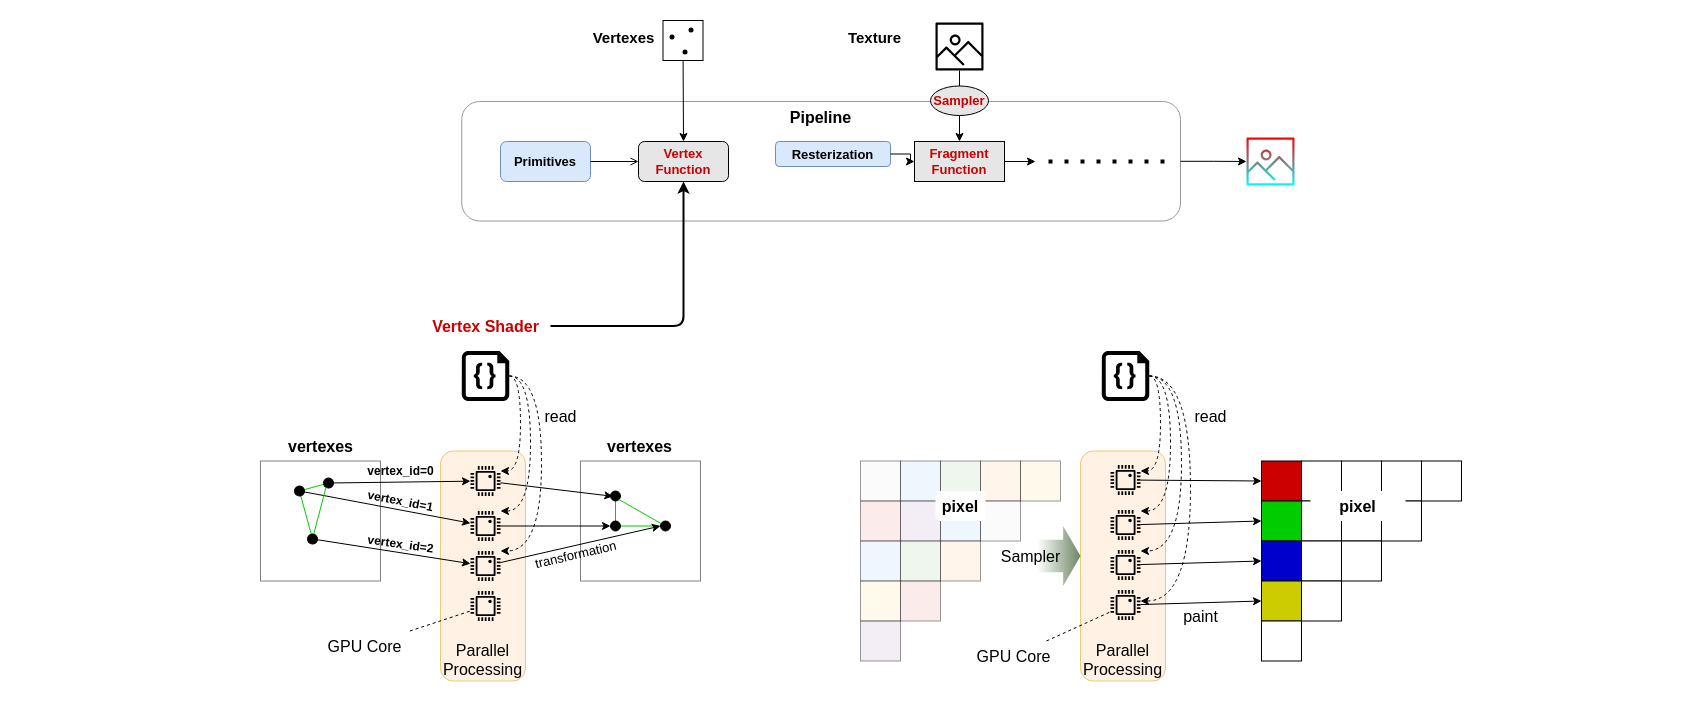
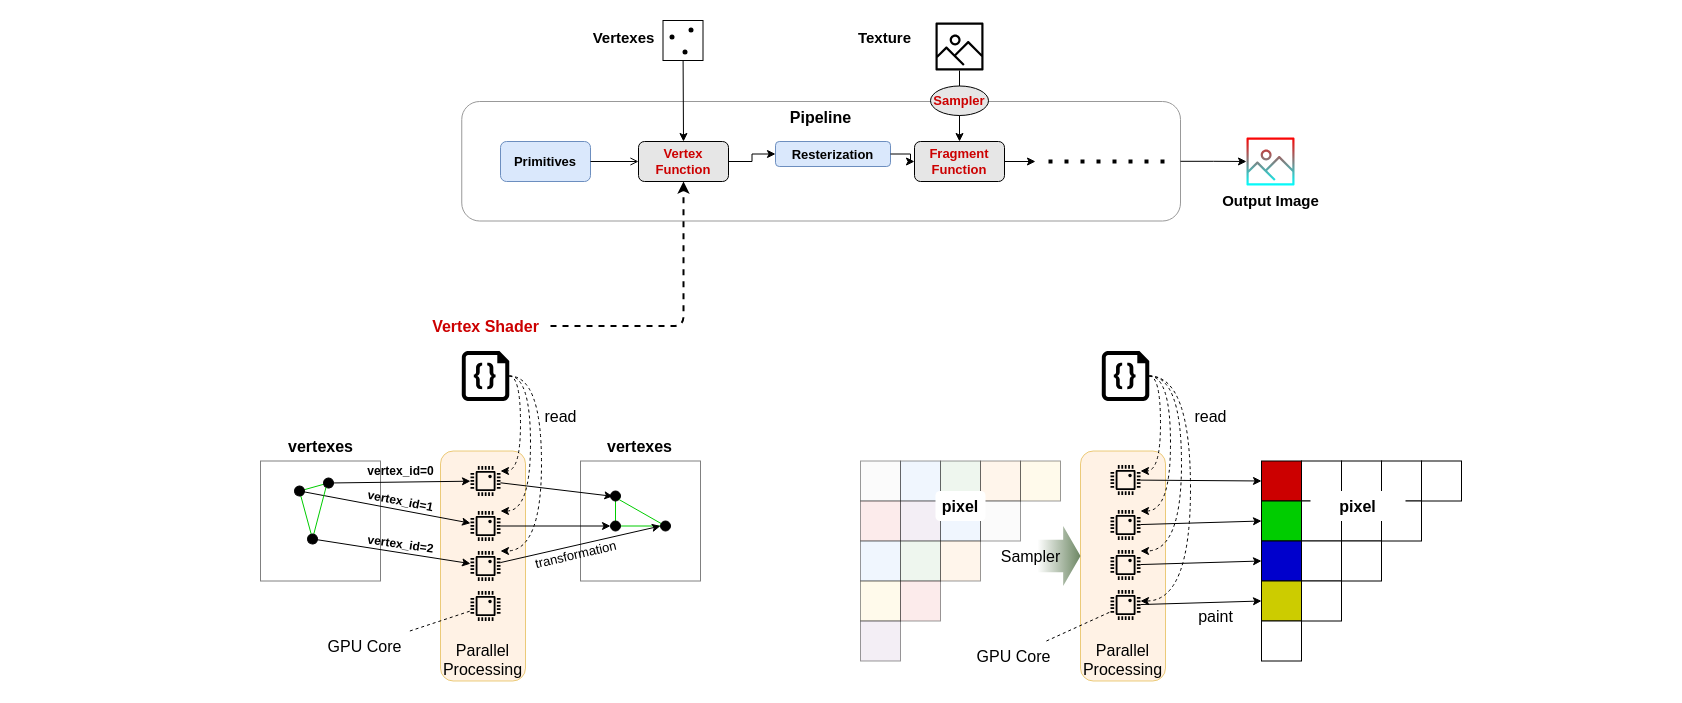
- <mxCell id="100" value="Texture" style="text;html=1;align=center;verticalAlign=middle;resizable=0;points=[];autosize=1;strokeColor=none;fillColor=none;fontStyle=1;fontSize=15;" parent="1" vertex="1"><mxGeometry x="834" y="22" width="80" height="30" as="geometry" /></mxCell>
+ <mxCell id="100" value="Texture" style="text;html=1;align=center;verticalAlign=middle;resizable=0;points=[];autosize=1;strokeColor=none;fillColor=none;fontStyle=1;fontSize=15;" parent="1" vertex="1"><mxGeometry x="844" y="22" width="80" height="30" as="geometry" /></mxCell>
+ <mxCell id="112" style="edgeStyle=orthogonalEdgeStyle;rounded=0;orthogonalLoop=1;jettySize=auto;html=1;entryX=0;entryY=0.5;entryDx=0;entryDy=0;" parent="1" source="113" target="115" edge="1"><mxGeometry relative="1" as="geometry" /></mxCell>
- <mxCell id="117" value="&lt;span style=&quot;font-size: 13px;&quot;&gt;Fragment&lt;br&gt;Function&lt;br&gt;&lt;/span&gt;" style="whiteSpace=wrap;html=1;fontStyle=1;fontSize=13;fillColor=#E6E6E6;fontColor=#CC0000;strokeColor=default;rounded=0;" parent="1" vertex="1"><mxGeometry x="914" y="141" width="90" height="40" as="geometry" /></mxCell>
+ <mxCell id="117" value="&lt;span style=&quot;font-size: 13px;&quot;&gt;Fragment&lt;br&gt;Function&lt;br&gt;&lt;/span&gt;" style="rounded=1;whiteSpace=wrap;html=1;fontStyle=1;fontSize=13;fillColor=#E6E6E6;fontColor=#CC0000;strokeColor=default;" parent="1" vertex="1"><mxGeometry x="914" y="141" width="90" height="40" as="geometry" /></mxCell>
+ <mxCell id="108" value="Output Image" style="text;html=1;align=center;verticalAlign=middle;resizable=0;points=[];autosize=1;strokeColor=none;fillColor=none;fontStyle=1;fontSize=15;" parent="1" vertex="1"><mxGeometry x="1210" y="185" width="120" height="30" as="geometry" /></mxCell>
- <mxCell id="50" style="rounded=1;orthogonalLoop=1;jettySize=auto;html=1;strokeWidth=2;edgeStyle=orthogonalEdgeStyle;entryX=0.5;entryY=1;entryDx=0;entryDy=0;shadow=0;dashed=0;" parent="1" source="10" target="113" edge="1"><mxGeometry relative="1" as="geometry"><mxPoint x="730" y="190.5" as="targetPoint" /><mxPoint x="560" y="330.5" as="sourcePoint" /></mxGeometry></mxCell>
+ <mxCell id="50" style="rounded=1;orthogonalLoop=1;jettySize=auto;html=1;strokeWidth=2;edgeStyle=orthogonalEdgeStyle;entryX=0.5;entryY=1;entryDx=0;entryDy=0;shadow=0;dashed=1;" parent="1" source="10" target="113" edge="1"><mxGeometry relative="1" as="geometry"><mxPoint x="730" y="190.5" as="targetPoint" /><mxPoint x="560" y="330.5" as="sourcePoint" /></mxGeometry></mxCell>
- <mxCell id="15" value="paint" style="text;html=1;align=center;verticalAlign=middle;resizable=0;points=[];autosize=1;strokeColor=none;fillColor=none;fontSize=16;container=0;" parent="1" vertex="1"><mxGeometry x="1170" y="600.5" width="60" height="30" as="geometry" /></mxCell>
+ <mxCell id="15" value="paint" style="text;html=1;align=center;verticalAlign=middle;resizable=0;points=[];autosize=1;strokeColor=none;fillColor=none;fontSize=16;container=0;" parent="1" vertex="1"><mxGeometry x="1185" y="600.5" width="60" height="30" as="geometry" /></mxCell>
